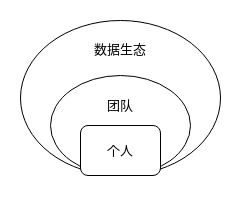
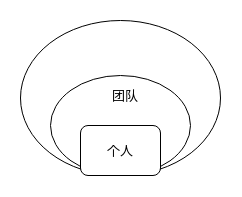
- <mxCell id="6" value="数据生态" style="text;html=1;strokeColor=none;fillColor=none;align=center;verticalAlign=middle;whiteSpace=wrap;rounded=0;fontSize=13;" vertex="1" parent="1"><mxGeometry x="90" y="39" width="60" height="20" as="geometry" /></mxCell>
- <mxCell id="5" value="团队" style="text;html=1;strokeColor=none;fillColor=none;align=center;verticalAlign=middle;whiteSpace=wrap;rounded=0;fontSize=13;" vertex="1" parent="1"><mxGeometry x="100" y="95" width="40" height="20" as="geometry" /></mxCell>
+ <mxCell id="5" value="团队" style="text;html=1;strokeColor=none;fillColor=none;align=center;verticalAlign=middle;whiteSpace=wrap;rounded=0;fontSize=13;" vertex="1" parent="1"><mxGeometry x="105" y="85" width="40" height="20" as="geometry" /></mxCell>
